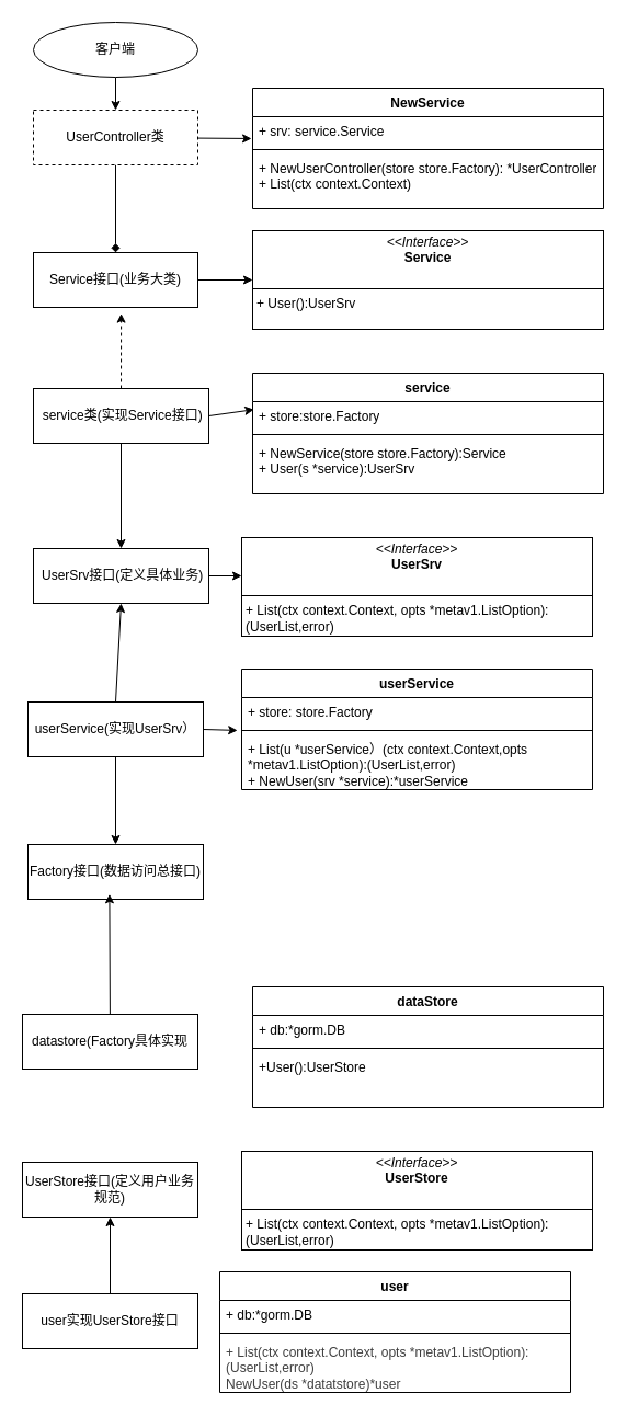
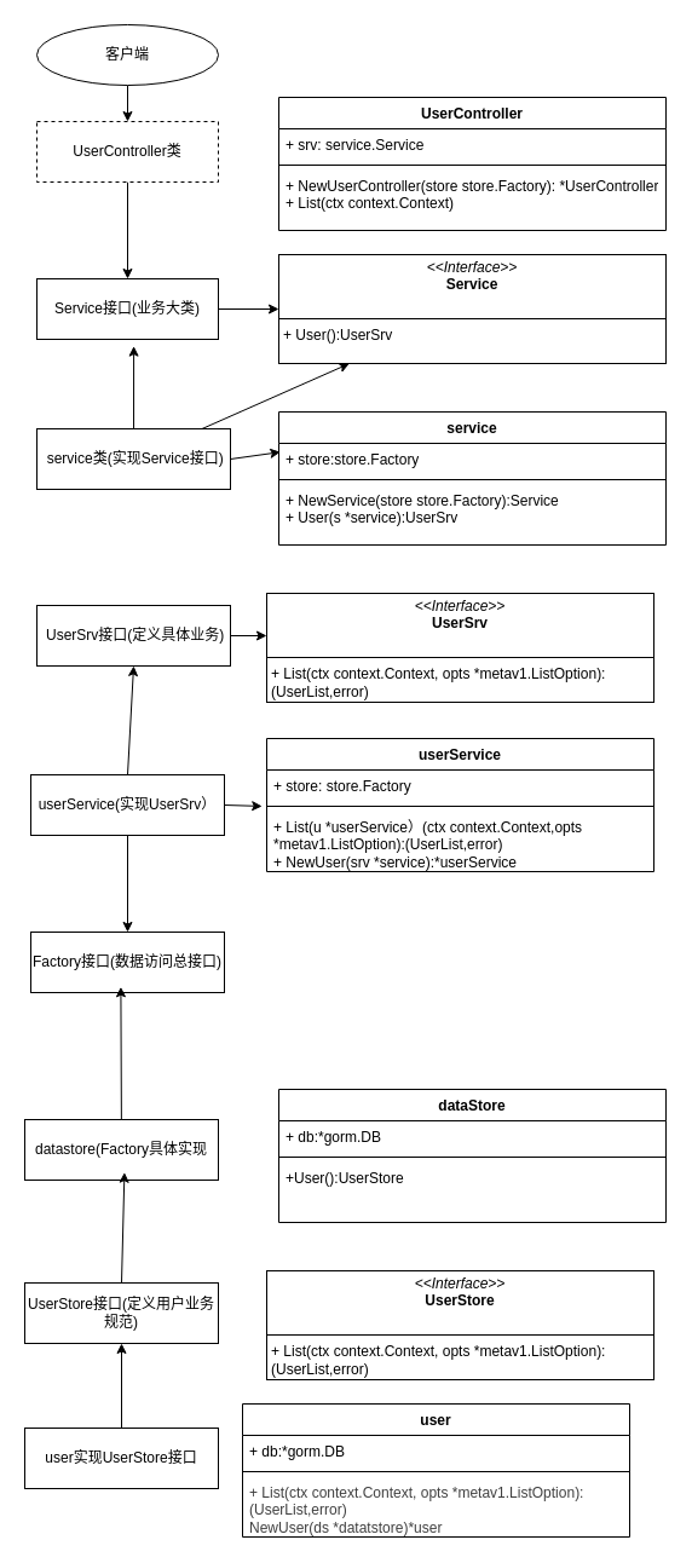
- <mxCell id="6" value="NewService" style="swimlane;fontStyle=1;align=center;verticalAlign=top;childLayout=stackLayout;horizontal=1;startSize=26;horizontalStack=0;resizeParent=1;resizeParentMax=0;resizeLast=0;collapsible=1;marginBottom=0;whiteSpace=wrap;html=1;" vertex="1" parent="1"><mxGeometry x="230" y="80" width="320" height="110" as="geometry" /></mxCell>
+ <mxCell id="6" value="UserController" style="swimlane;fontStyle=1;align=center;verticalAlign=top;childLayout=stackLayout;horizontal=1;startSize=26;horizontalStack=0;resizeParent=1;resizeParentMax=0;resizeLast=0;collapsible=1;marginBottom=0;whiteSpace=wrap;html=1;" vertex="1" parent="1"><mxGeometry x="230" y="80" width="320" height="110" as="geometry" /></mxCell>
- <mxCell id="10" style="edgeStyle=none;html=1;entryX=-0.003;entryY=0.768;entryDx=0;entryDy=0;entryPerimeter=0;" edge="1" parent="1" source="5" target="7"><mxGeometry relative="1" as="geometry" /></mxCell>
- <mxCell id="4" style="edgeStyle=none;html=1;entryX=0.5;entryY=0;entryDx=0;entryDy=0;endArrow=diamond;" edge="1" parent="1" source="5" target="12"><mxGeometry relative="1" as="geometry" /></mxCell>
+ <mxCell id="4" style="edgeStyle=none;html=1;entryX=0.5;entryY=0;entryDx=0;entryDy=0;" edge="1" parent="1" source="5" target="12"><mxGeometry relative="1" as="geometry" /></mxCell>
- <mxCell id="16" style="edgeStyle=none;html=1;entryX=0.534;entryY=1.112;entryDx=0;entryDy=0;entryPerimeter=0;dashed=1;" edge="1" parent="1" source="15" target="12"><mxGeometry relative="1" as="geometry" /></mxCell>
+ <mxCell id="16" style="edgeStyle=none;html=1;entryX=0.534;entryY=1.112;entryDx=0;entryDy=0;entryPerimeter=0;" edge="1" parent="1" source="15" target="12"><mxGeometry relative="1" as="geometry" /></mxCell>
- <mxCell id="14" style="edgeStyle=none;html=1;entryX=0.5;entryY=0;entryDx=0;entryDy=0;" edge="1" parent="1" source="15" target="22"><mxGeometry relative="1" as="geometry" /></mxCell>
+ <mxCell id="14" style="edgeStyle=none;html=1;" edge="1" parent="1" source="15" target="13"><mxGeometry relative="1" as="geometry" /></mxCell>
+ <mxCell id="42" style="edgeStyle=none;html=1;exitX=0.5;exitY=0;exitDx=0;exitDy=0;entryX=0.515;entryY=0.874;entryDx=0;entryDy=0;entryPerimeter=0;" edge="1" parent="1" source="40" target="34"><mxGeometry relative="1" as="geometry" /></mxCell>
